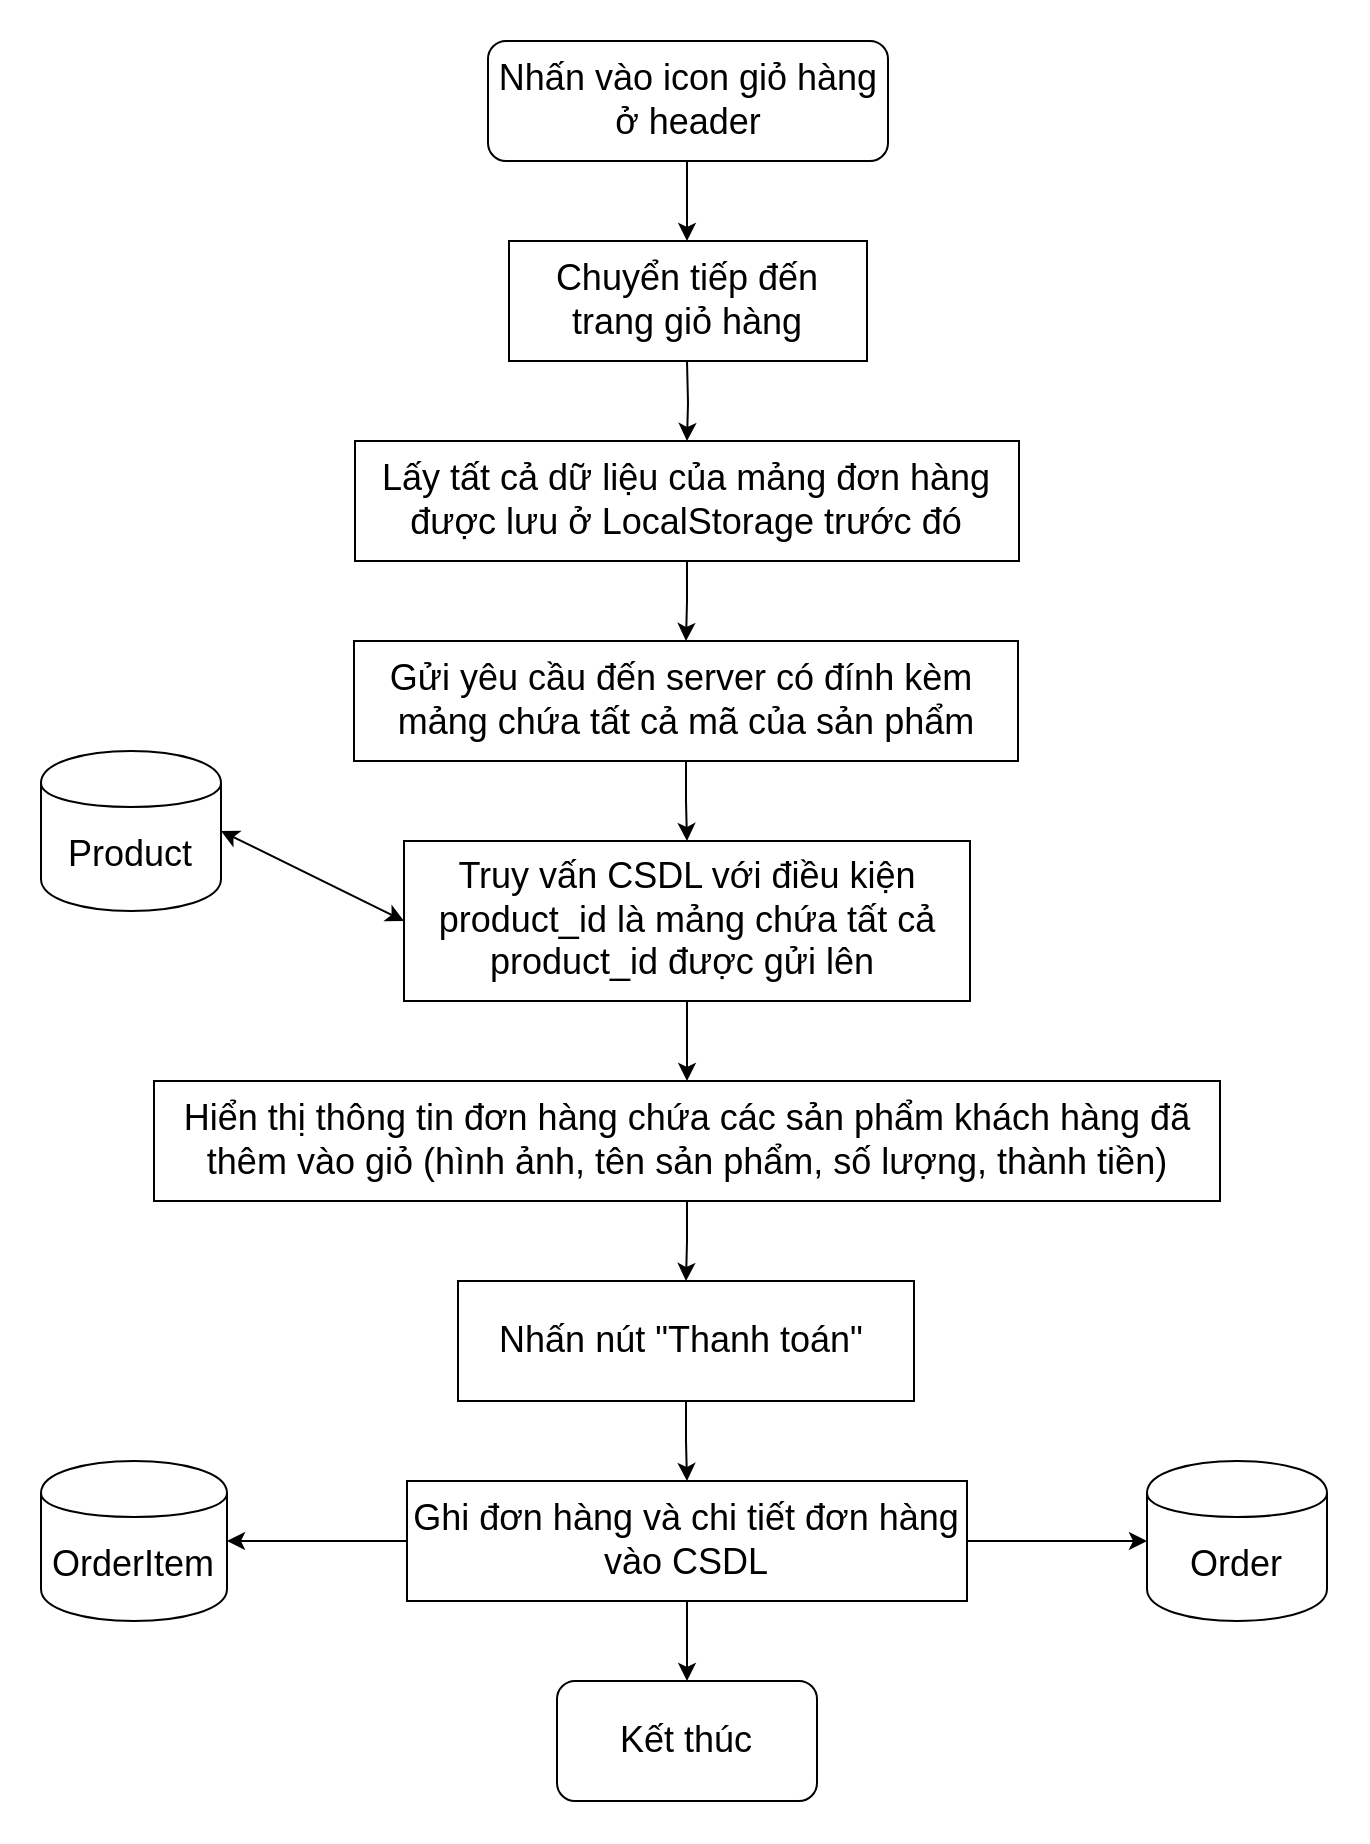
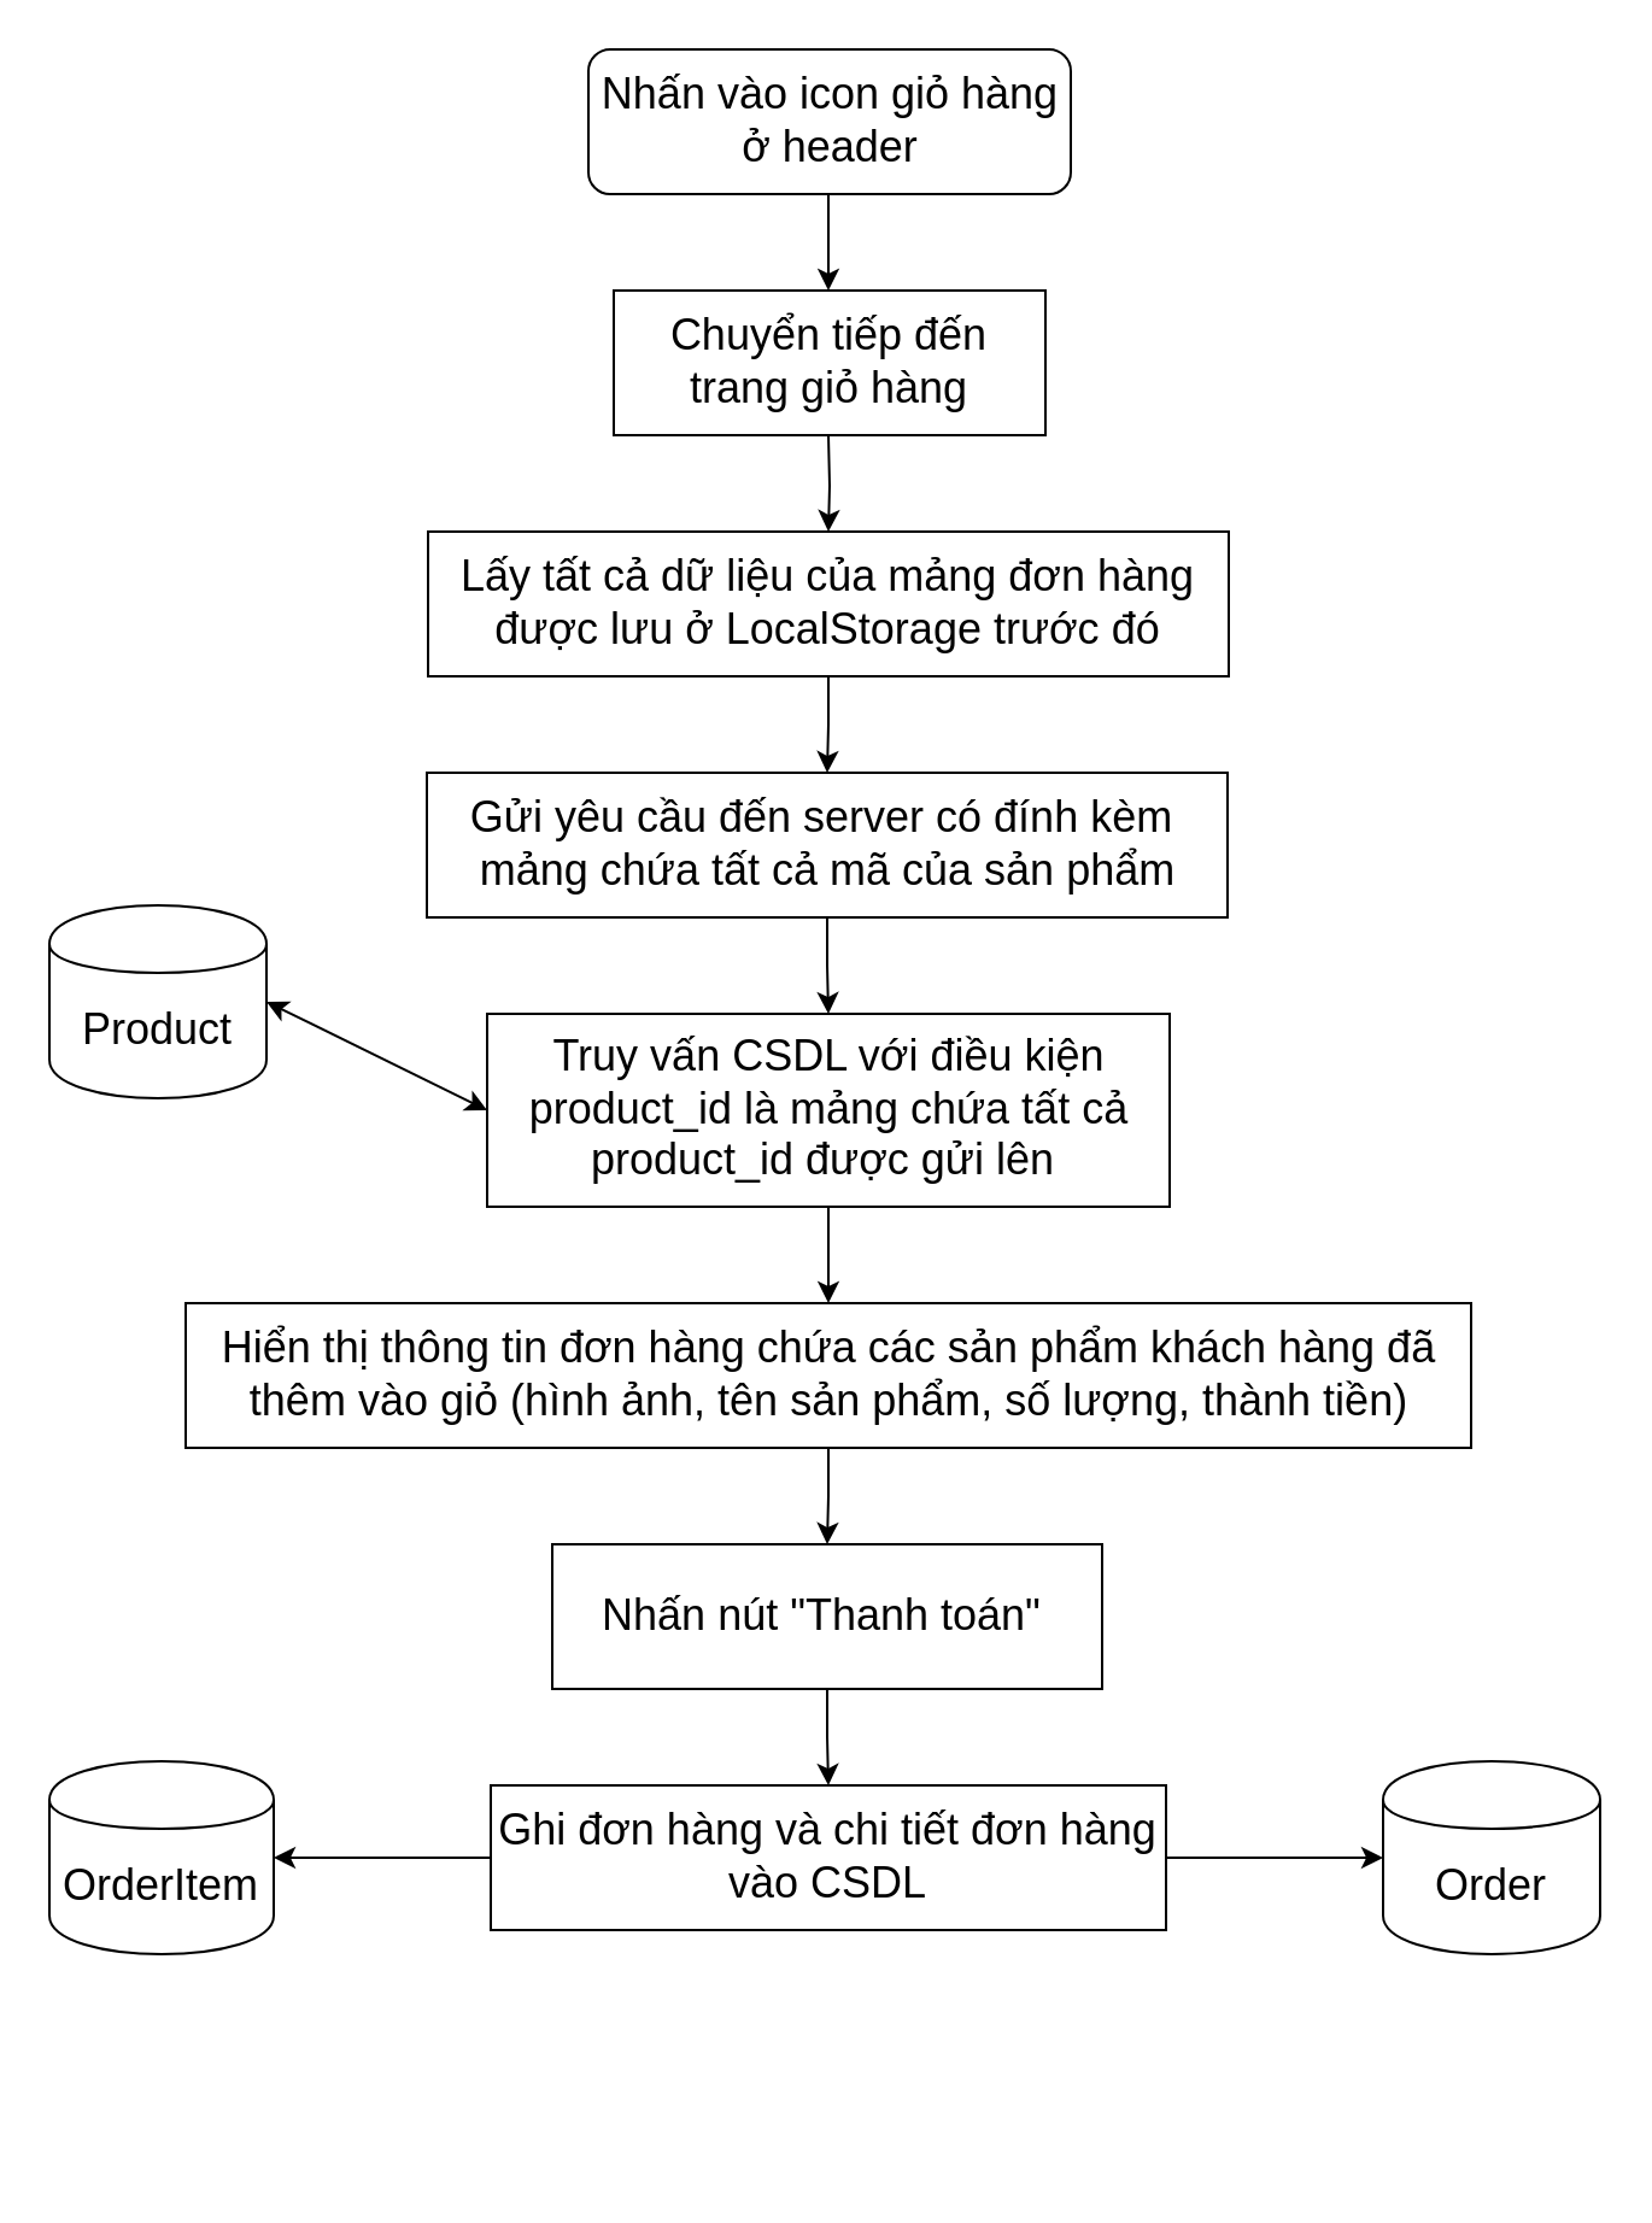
- <mxCell id="20" value="" style="edgeStyle=orthogonalEdgeStyle;rounded=0;orthogonalLoop=1;jettySize=auto;html=1;" edge="1" parent="1" source="22" target="7"><mxGeometry relative="1" as="geometry" /></mxCell>
- <mxCell id="7" value="Kết thúc" style="rounded=1;whiteSpace=wrap;html=1;fontSize=18;" vertex="1" parent="1"><mxGeometry x="278" y="840" width="130" height="60" as="geometry" /></mxCell>
